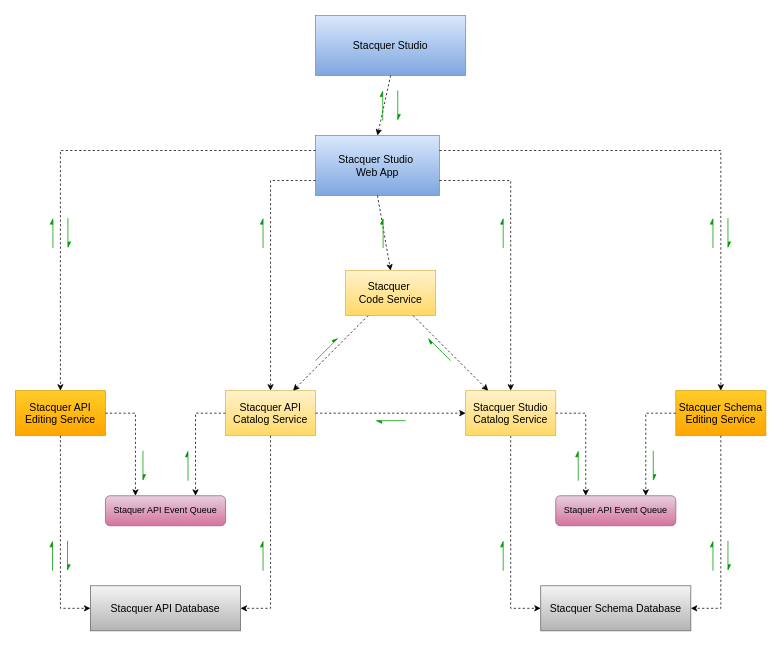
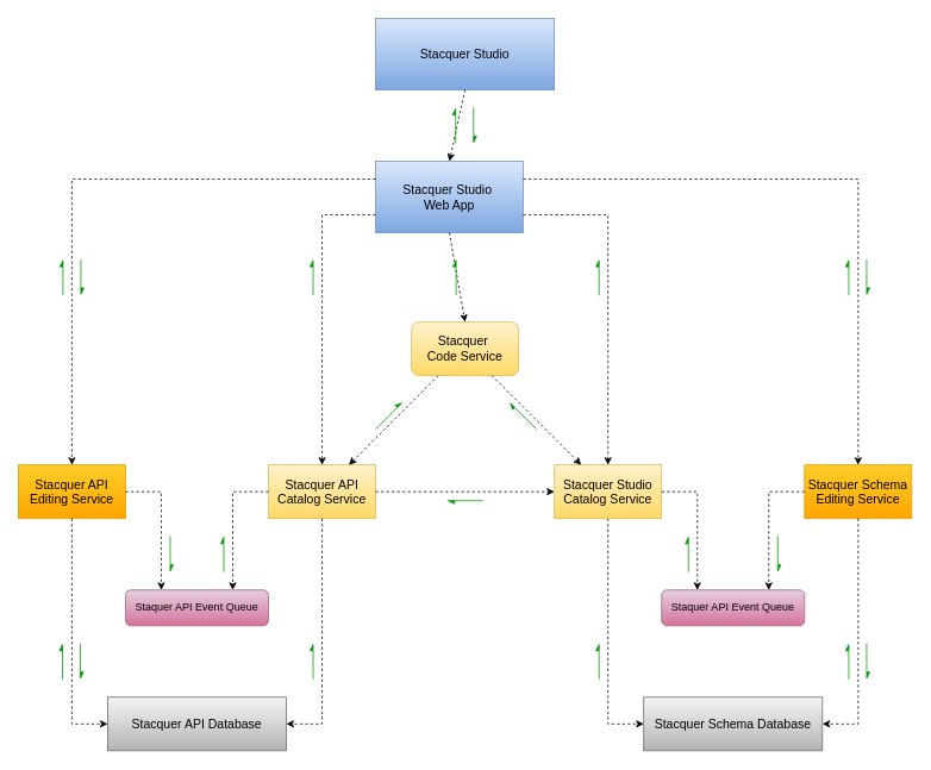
- <mxCell id="12" value="Stacquer&amp;nbsp;&lt;div&gt;Code Service&lt;/div&gt;" style="rounded=0;whiteSpace=wrap;html=1;fontSize=14;fillColor=#fff2cc;strokeColor=#d6b656;gradientColor=#ffd966;" vertex="1" parent="1"><mxGeometry x="460" y="360" width="120" height="60" as="geometry" /></mxCell>
+ <mxCell id="12" value="Stacquer&amp;nbsp;&lt;div&gt;Code Service&lt;/div&gt;" style="whiteSpace=wrap;html=1;fontSize=14;fillColor=#fff2cc;strokeColor=#d6b656;gradientColor=#ffd966;rounded=1;" vertex="1" parent="1"><mxGeometry x="460" y="360" width="120" height="60" as="geometry" /></mxCell>
